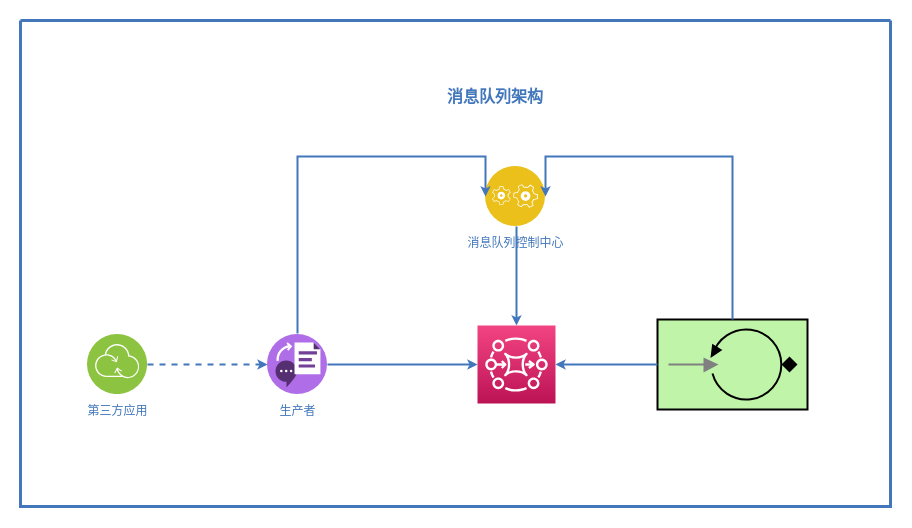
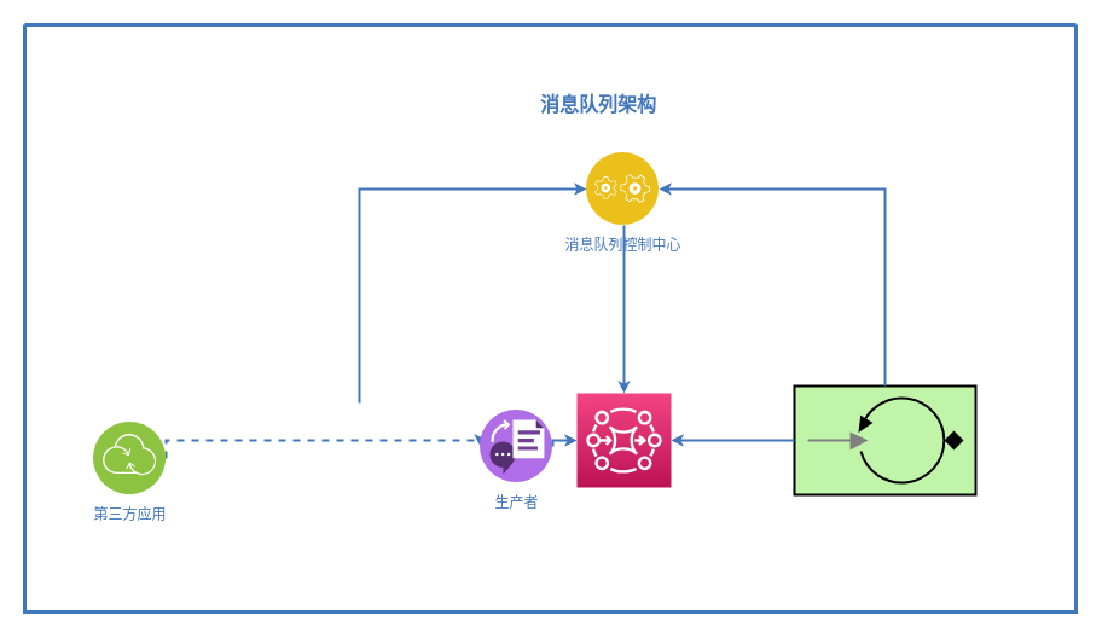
- <mxCell id="4" value="消息队列架构" style="text;html=1;align=left;verticalAlign=middle;fontColor=#4277BB;shadow=0;dashed=0;strokeColor=none;fillColor=none;labelBackgroundColor=none;fontStyle=1;fontSize=16;spacingLeft=5;" parent="2" vertex="1"><mxGeometry x="420" y="66" width="110" height="20" as="geometry" /></mxCell>
+ <mxCell id="4" value="消息队列架构" style="text;html=1;align=left;verticalAlign=middle;fontColor=#4277BB;shadow=0;dashed=0;strokeColor=none;fillColor=none;labelBackgroundColor=none;fontStyle=1;fontSize=16;spacingLeft=5;" parent="2" vertex="1"><mxGeometry x="420" y="56" width="110" height="20" as="geometry" /></mxCell>
- <mxCell id="5" value="消息队列控制中心" style="aspect=fixed;perimeter=ellipsePerimeter;html=1;align=center;shadow=0;dashed=0;image;image=img/lib/ibm/applications/application_logic.svg;labelBackgroundColor=#ffffff;strokeColor=#4277BB;strokeWidth=2;fillColor=none;gradientColor=none;fontSize=12;fontColor=#4277BB;spacingTop=3;" parent="2" vertex="1"><mxGeometry x="465" y="146" width="60" height="60" as="geometry" /></mxCell>
+ <mxCell id="5" value="消息队列控制中心" style="aspect=fixed;perimeter=ellipsePerimeter;html=1;align=center;shadow=0;dashed=0;image;image=img/lib/ibm/applications/application_logic.svg;labelBackgroundColor=#ffffff;strokeColor=#4277BB;strokeWidth=2;fillColor=none;gradientColor=none;fontSize=12;fontColor=#4277BB;spacingTop=3;" parent="2" vertex="1"><mxGeometry x="465" y="106" width="60" height="60" as="geometry" /></mxCell>
- <mxCell id="6" value="第三方应用" style="aspect=fixed;perimeter=ellipsePerimeter;html=1;align=center;shadow=0;dashed=0;image;image=img/lib/ibm/infrastructure/transformation_connectivity.svg;labelBackgroundColor=#ffffff;strokeColor=#4277BB;strokeWidth=2;fillColor=none;gradientColor=none;fontSize=12;fontColor=#4277BB;spacingTop=3;" parent="2" vertex="1"><mxGeometry x="67" y="314" width="60" height="60" as="geometry" /></mxCell>
+ <mxCell id="6" value="第三方应用" style="aspect=fixed;perimeter=ellipsePerimeter;html=1;align=center;shadow=0;dashed=0;image;image=img/lib/ibm/infrastructure/transformation_connectivity.svg;labelBackgroundColor=#ffffff;strokeColor=#4277BB;strokeWidth=2;fillColor=none;gradientColor=none;fontSize=12;fontColor=#4277BB;spacingTop=3;" parent="2" vertex="1"><mxGeometry x="57" y="329" width="60" height="60" as="geometry" /></mxCell>
- <mxCell id="7" value="生产者" style="aspect=fixed;perimeter=ellipsePerimeter;html=1;align=center;shadow=0;dashed=0;image;image=img/lib/ibm/miscellaneous/text_to_speech.svg;labelBackgroundColor=#ffffff;strokeColor=#4277BB;strokeWidth=2;fillColor=none;gradientColor=none;fontSize=12;fontColor=#4277BB;spacingTop=3;" parent="2" vertex="1"><mxGeometry x="247" y="314" width="60" height="60" as="geometry" /></mxCell>
+ <mxCell id="7" value="生产者" style="aspect=fixed;perimeter=ellipsePerimeter;html=1;align=center;shadow=0;dashed=0;image;image=img/lib/ibm/miscellaneous/text_to_speech.svg;labelBackgroundColor=#ffffff;strokeColor=#4277BB;strokeWidth=2;fillColor=none;gradientColor=none;fontSize=12;fontColor=#4277BB;spacingTop=3;" parent="2" vertex="1"><mxGeometry x="377" y="319" width="60" height="60" as="geometry" /></mxCell>
